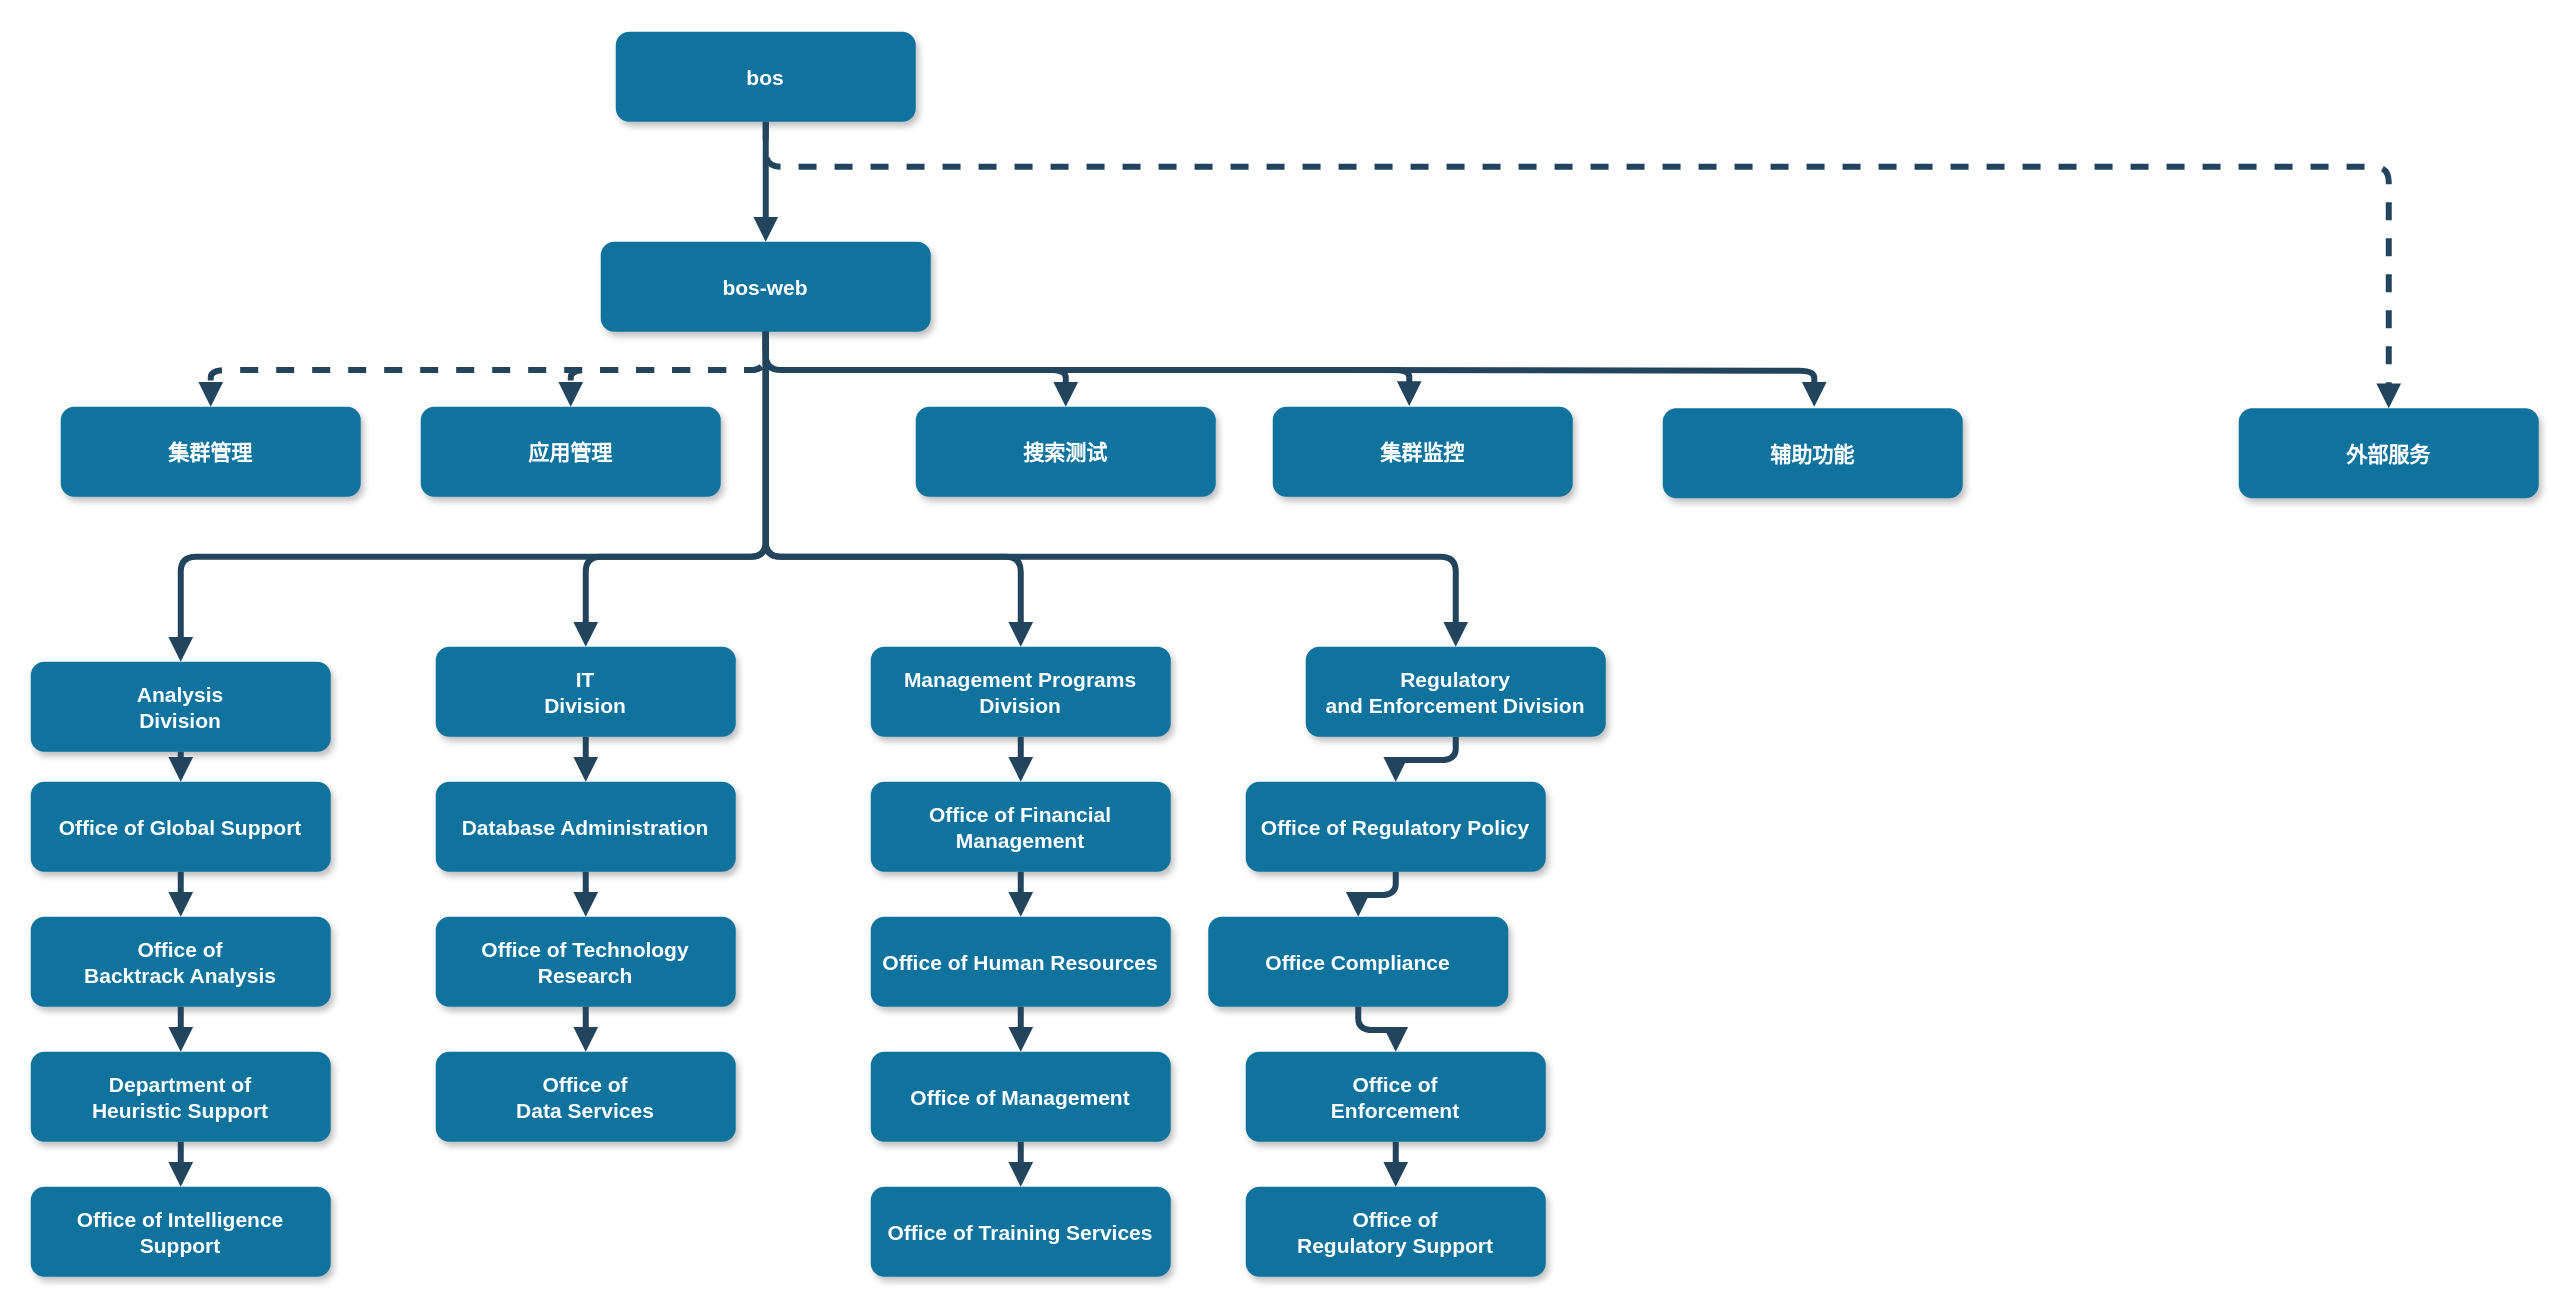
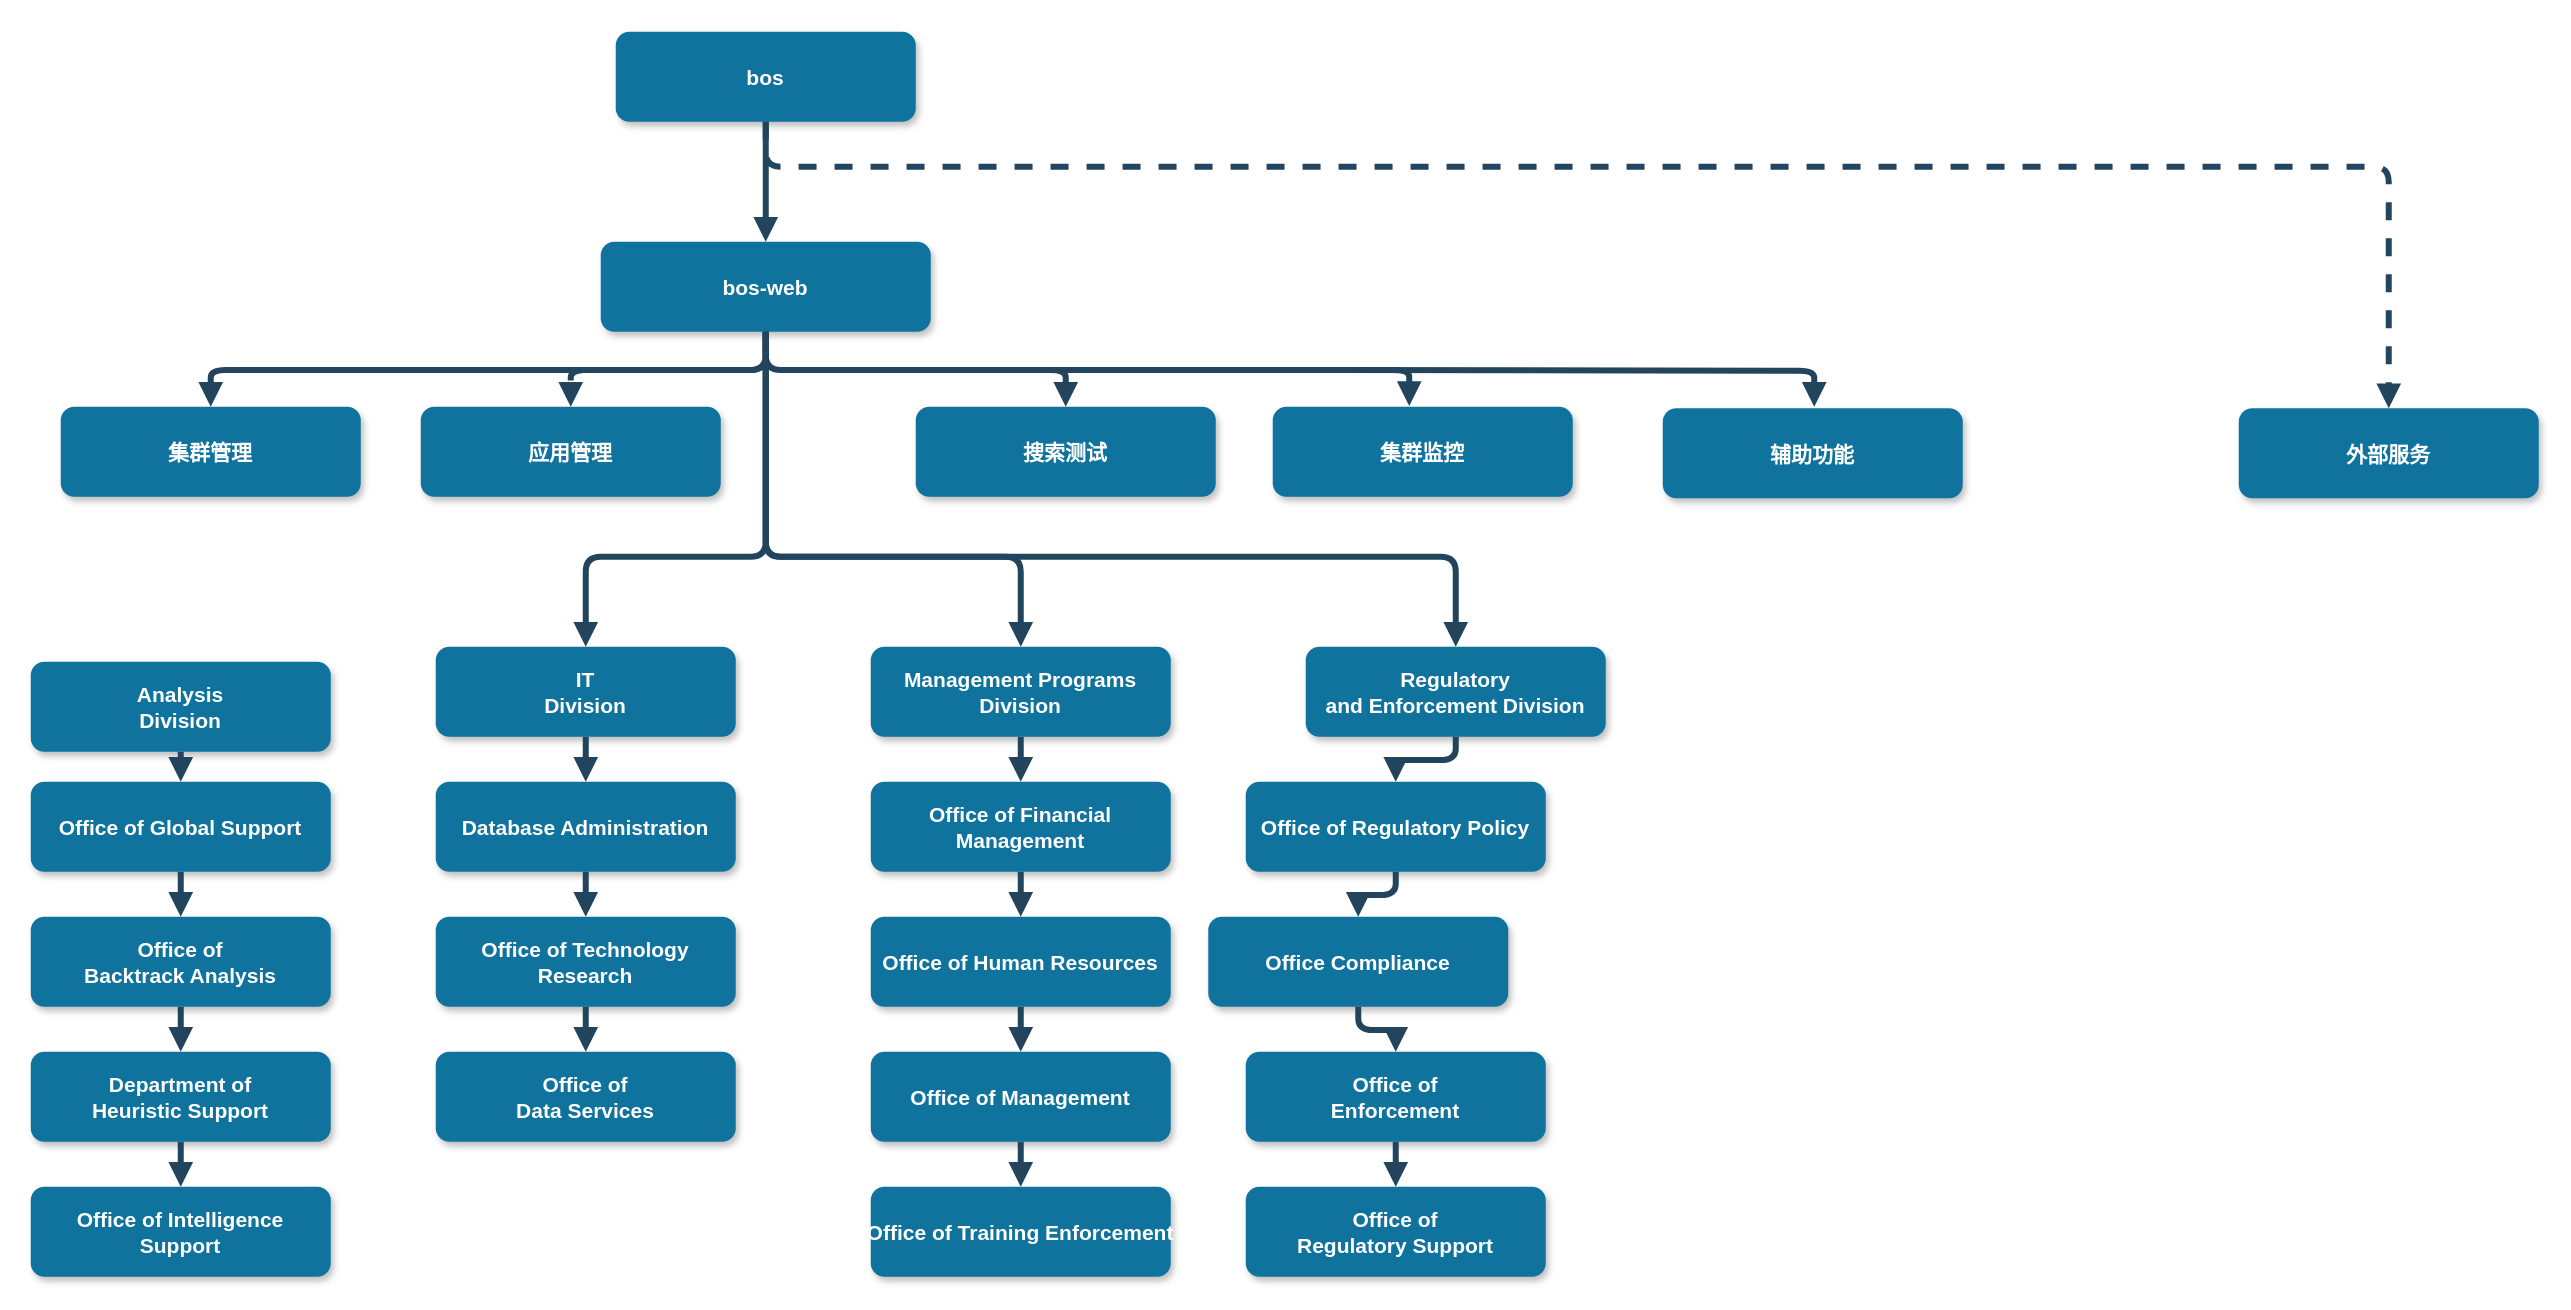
- <mxCell id="29" value="" style="edgeStyle=elbowEdgeStyle;elbow=vertical;strokeWidth=4;endArrow=block;endFill=1;fontStyle=1;strokeColor=#23445D;dashed=1;" parent="1" source="3" target="4" edge="1"><mxGeometry x="22" y="165.5" width="100" height="100" as="geometry"><mxPoint x="-240" y="80.5" as="sourcePoint" /><mxPoint x="-140" y="-19.5" as="targetPoint" /></mxGeometry></mxCell>
+ <mxCell id="29" value="" style="edgeStyle=elbowEdgeStyle;elbow=vertical;strokeWidth=4;endArrow=block;endFill=1;fontStyle=1;strokeColor=#23445D;" parent="1" source="3" target="4" edge="1"><mxGeometry x="22" y="165.5" width="100" height="100" as="geometry"><mxPoint x="-240" y="80.5" as="sourcePoint" /><mxPoint x="-140" y="-19.5" as="targetPoint" /></mxGeometry></mxCell>
- <mxCell id="32" value="" style="edgeStyle=elbowEdgeStyle;elbow=vertical;strokeWidth=4;endArrow=block;endFill=1;fontStyle=1;strokeColor=#23445D;" parent="1" source="3" target="8" edge="1"><mxGeometry x="22" y="165.5" width="100" height="100" as="geometry"><mxPoint x="-240" y="80.5" as="sourcePoint" /><mxPoint x="-140" y="-19.5" as="targetPoint" /><Array as="points"><mxPoint x="290" y="370.5" /></Array></mxGeometry></mxCell>
- <mxCell id="21" value="Office of Training Services" style="rounded=1;fillColor=#10739E;strokeColor=none;shadow=1;gradientColor=none;fontStyle=1;fontColor=#FFFFFF;fontSize=14;" parent="1" vertex="1"><mxGeometry x="580" y="790.5" width="200" height="60" as="geometry" /></mxCell>
+ <mxCell id="21" value="Office of Training Enforcement" style="rounded=1;fillColor=#10739E;strokeColor=none;shadow=1;gradientColor=none;fontStyle=1;fontColor=#FFFFFF;fontSize=14;" parent="1" vertex="1"><mxGeometry x="580" y="790.5" width="200" height="60" as="geometry" /></mxCell>
